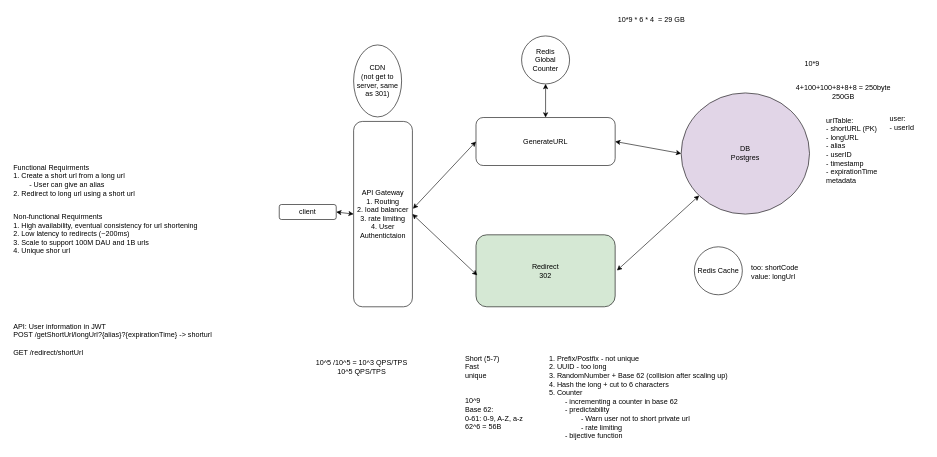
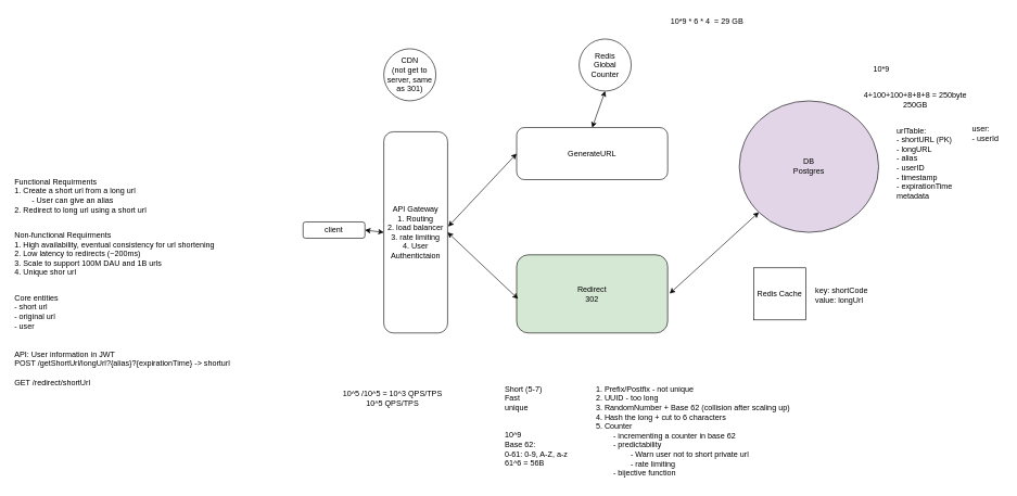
- <mxCell id="20" value="&lt;div&gt;Redis&lt;/div&gt;Global Counter" style="ellipse;whiteSpace=wrap;html=1;" vertex="1" parent="1"><mxGeometry x="869" y="59" width="80" height="80" as="geometry" /></mxCell>
+ <mxCell id="20" value="&lt;div&gt;Redis&lt;/div&gt;Global Counter" style="ellipse;whiteSpace=wrap;html=1;" vertex="1" parent="1"><mxGeometry x="889" y="59" width="80" height="80" as="geometry" /></mxCell>
- <mxCell id="25" value="CDN&lt;div&gt;(not get to server, same as 301)&lt;/div&gt;" style="ellipse;whiteSpace=wrap;html=1;" vertex="1" parent="1"><mxGeometry x="589" y="74" width="80" height="120" as="geometry" /></mxCell>
+ <mxCell id="25" value="CDN&lt;div&gt;(not get to server, same as 301)&lt;/div&gt;" style="ellipse;whiteSpace=wrap;html=1;" vertex="1" parent="1"><mxGeometry x="589" y="74" width="80" height="80" as="geometry" /></mxCell>
- <mxCell id="16" value="user:&lt;div&gt;- userId&lt;/div&gt;" style="text;html=1;align=left;verticalAlign=middle;resizable=0;points=[];autosize=1;strokeColor=none;fillColor=none;" vertex="1" parent="1"><mxGeometry x="1481" y="183" width="59" height="41" as="geometry" /></mxCell>
+ <mxCell id="16" value="user:&lt;div&gt;- userId&lt;/div&gt;" style="text;html=1;align=left;verticalAlign=middle;resizable=0;points=[];autosize=1;strokeColor=none;fillColor=none;" vertex="1" parent="1"><mxGeometry x="1491" y="183" width="59" height="41" as="geometry" /></mxCell>
- <mxCell id="14" value="" style="endArrow=classic;startArrow=classic;html=1;rounded=0;entryX=0;entryY=0.5;entryDx=0;entryDy=0;exitX=1;exitY=0.5;exitDx=0;exitDy=0;" edge="1" parent="1" source="8" target="12"><mxGeometry width="50" height="50" relative="1" as="geometry"><mxPoint x="698" y="357" as="sourcePoint" /><mxPoint x="803" y="265" as="targetPoint" /></mxGeometry></mxCell>
- <mxCell id="21" value="Redis Cache" style="ellipse;whiteSpace=wrap;html=1;" vertex="1" parent="1"><mxGeometry x="1157" y="410.5" width="80" height="80" as="geometry" /></mxCell>
+ <mxCell id="21" value="Redis Cache" style="whiteSpace=wrap;html=1;rounded=0;" vertex="1" parent="1"><mxGeometry x="1157" y="410.5" width="80" height="80" as="geometry" /></mxCell>
- <mxCell id="24" value="too: shortCode&lt;div&gt;value: longUrl&lt;/div&gt;" style="text;html=1;align=left;verticalAlign=middle;resizable=0;points=[];autosize=1;strokeColor=none;fillColor=none;" vertex="1" parent="1"><mxGeometry x="1250" y="431" width="99" height="41" as="geometry" /></mxCell>
+ <mxCell id="24" value="key: shortCode&lt;div&gt;value: longUrl&lt;/div&gt;" style="text;html=1;align=left;verticalAlign=middle;resizable=0;points=[];autosize=1;strokeColor=none;fillColor=none;" vertex="1" parent="1"><mxGeometry x="1250" y="431" width="99" height="41" as="geometry" /></mxCell>
+ <mxCell id="4" value="Core entities&lt;div&gt;- short url&lt;/div&gt;&lt;div&gt;- original url&lt;/div&gt;&lt;div&gt;- user&lt;/div&gt;" style="text;html=1;align=left;verticalAlign=middle;resizable=0;points=[];autosize=1;strokeColor=none;fillColor=none;" vertex="1" parent="1"><mxGeometry x="20" y="443" width="85" height="70" as="geometry" /></mxCell>
- <mxCell id="19" value="&lt;div&gt;10^9&lt;/div&gt;Base 62:&lt;div&gt;0-61: 0-9, A-Z, a-z&lt;/div&gt;&lt;div&gt;&lt;span style=&quot;background-color: transparent; color: light-dark(rgb(0, 0, 0), rgb(255, 255, 255));&quot;&gt;62^6 = 56B&lt;/span&gt;&lt;/div&gt;" style="text;html=1;align=left;verticalAlign=middle;resizable=0;points=[];autosize=1;strokeColor=none;fillColor=none;" vertex="1" parent="1"><mxGeometry x="773" y="654" width="115" height="70" as="geometry" /></mxCell>
+ <mxCell id="19" value="&lt;div&gt;10^9&lt;/div&gt;Base 62:&lt;div&gt;0-61: 0-9, A-Z, a-z&lt;/div&gt;&lt;div&gt;&lt;span style=&quot;background-color: transparent; color: light-dark(rgb(0, 0, 0), rgb(255, 255, 255));&quot;&gt;61^6 = 56B&lt;/span&gt;&lt;/div&gt;" style="text;html=1;align=left;verticalAlign=middle;resizable=0;points=[];autosize=1;strokeColor=none;fillColor=none;" vertex="1" parent="1"><mxGeometry x="773" y="654" width="115" height="70" as="geometry" /></mxCell>
